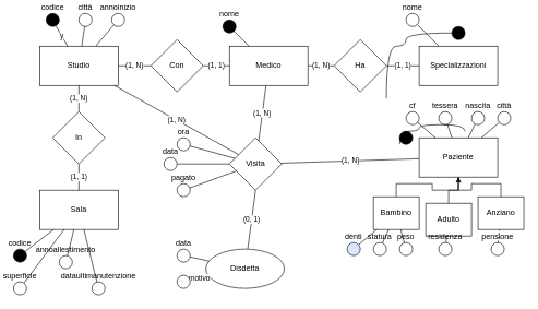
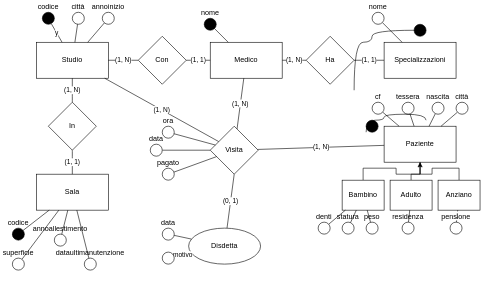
- <mxCell id="49" value="Adulto" style="rounded=0;whiteSpace=wrap;html=1;fillColor=#FFFFFF;" vertex="1" parent="1"><mxGeometry x="650" y="310" width="70" height="50" as="geometry" /></mxCell>
+ <mxCell id="49" value="Adulto" style="rounded=0;whiteSpace=wrap;html=1;fillColor=#FFFFFF;" vertex="1" parent="1"><mxGeometry x="650" y="300" width="70" height="50" as="geometry" /></mxCell>
- <mxCell id="53" value="denti" style="ellipse;whiteSpace=wrap;html=1;aspect=fixed;labelPosition=center;verticalLabelPosition=top;align=center;verticalAlign=bottom;fillColor=#dae8fc;" vertex="1" parent="1"><mxGeometry x="530" y="370" width="20" height="20" as="geometry" /></mxCell>
+ <mxCell id="53" value="denti" style="ellipse;whiteSpace=wrap;html=1;aspect=fixed;labelPosition=center;verticalLabelPosition=top;align=center;verticalAlign=bottom;fillColor=#FFFFFF;" vertex="1" parent="1"><mxGeometry x="530" y="370" width="20" height="20" as="geometry" /></mxCell>
